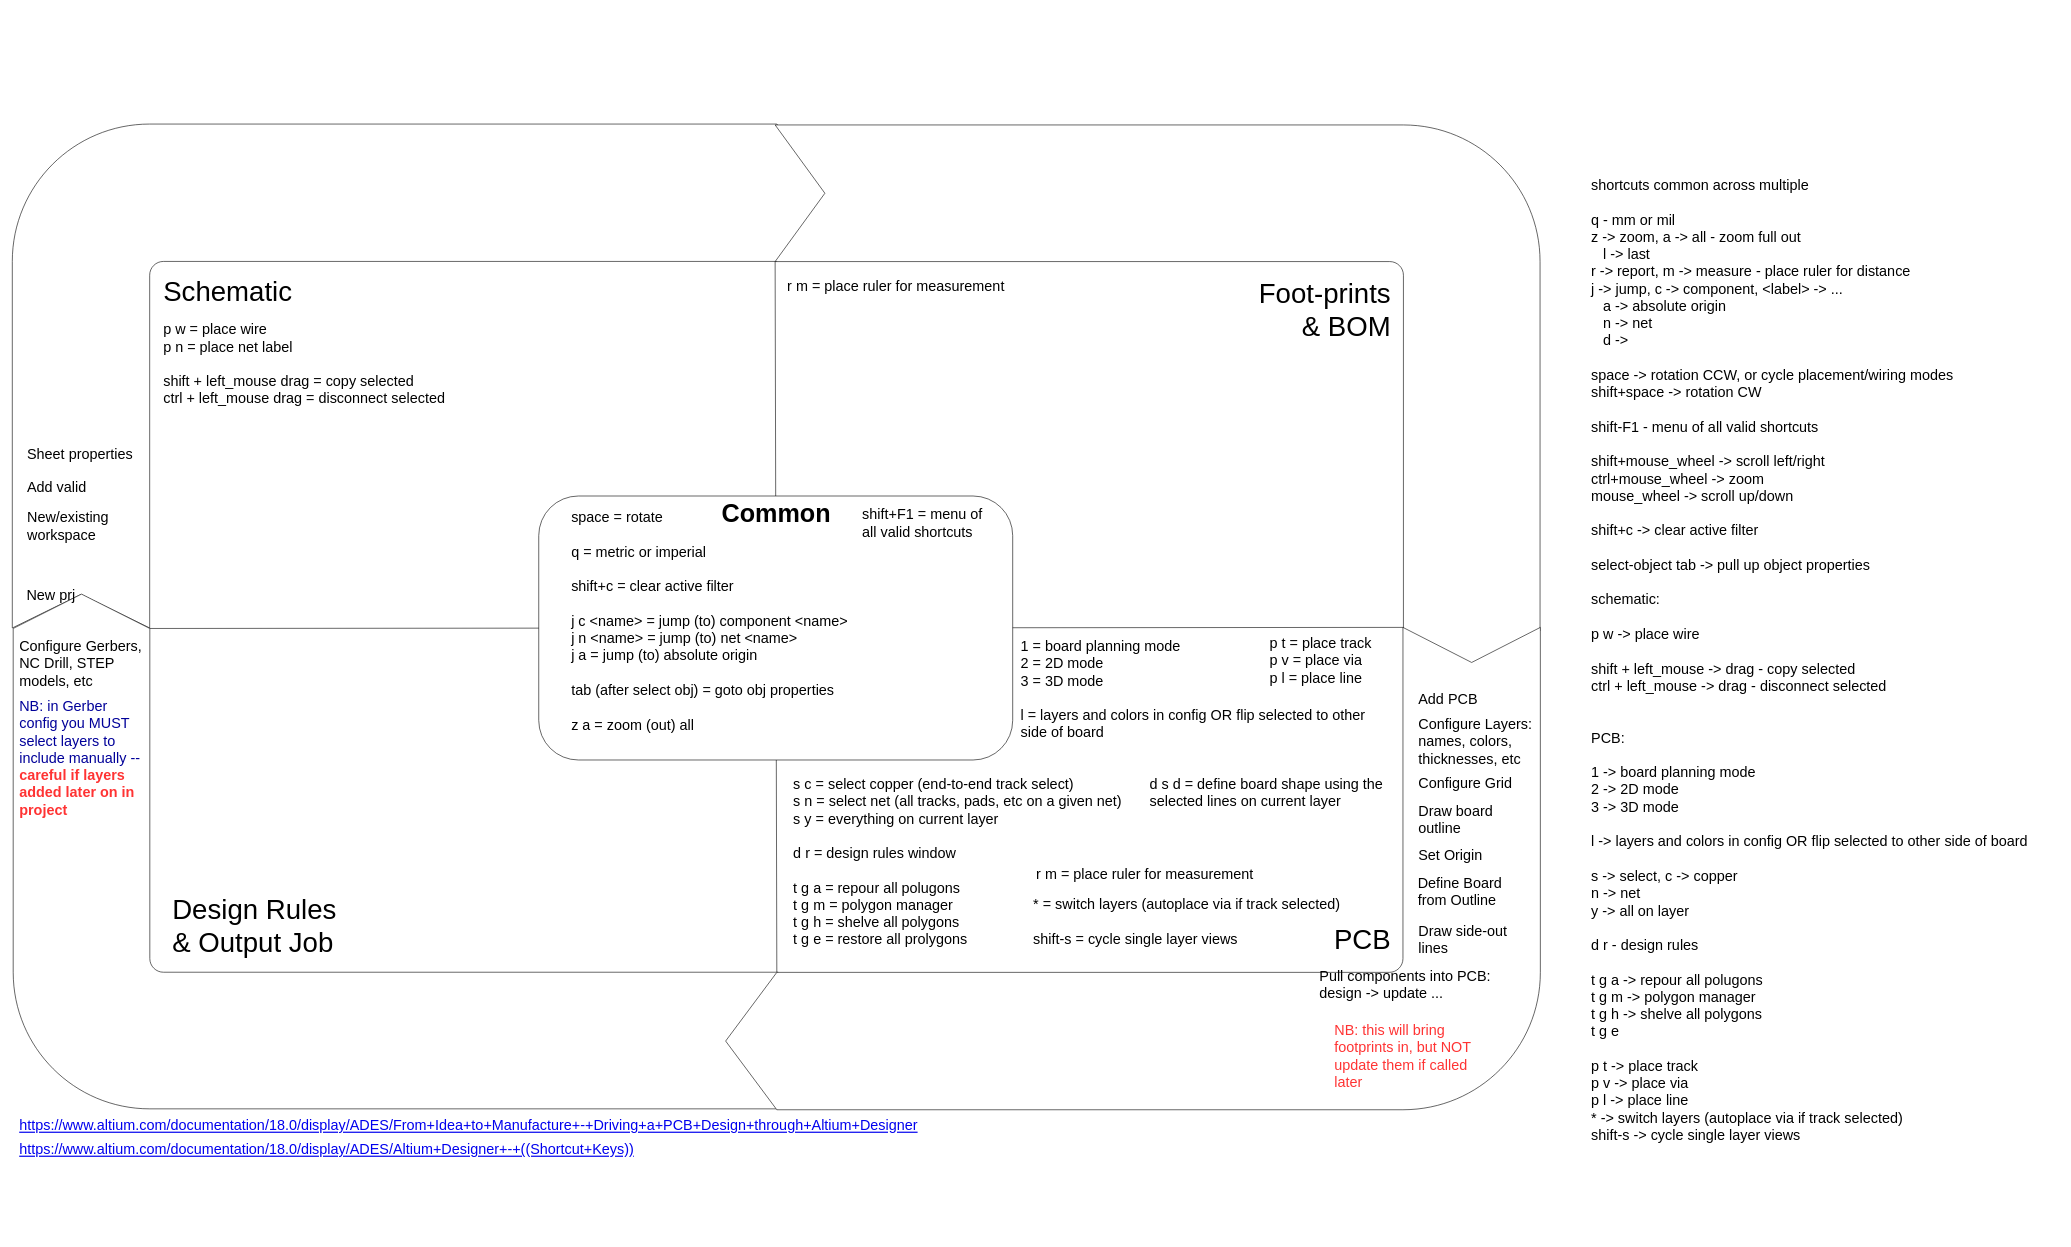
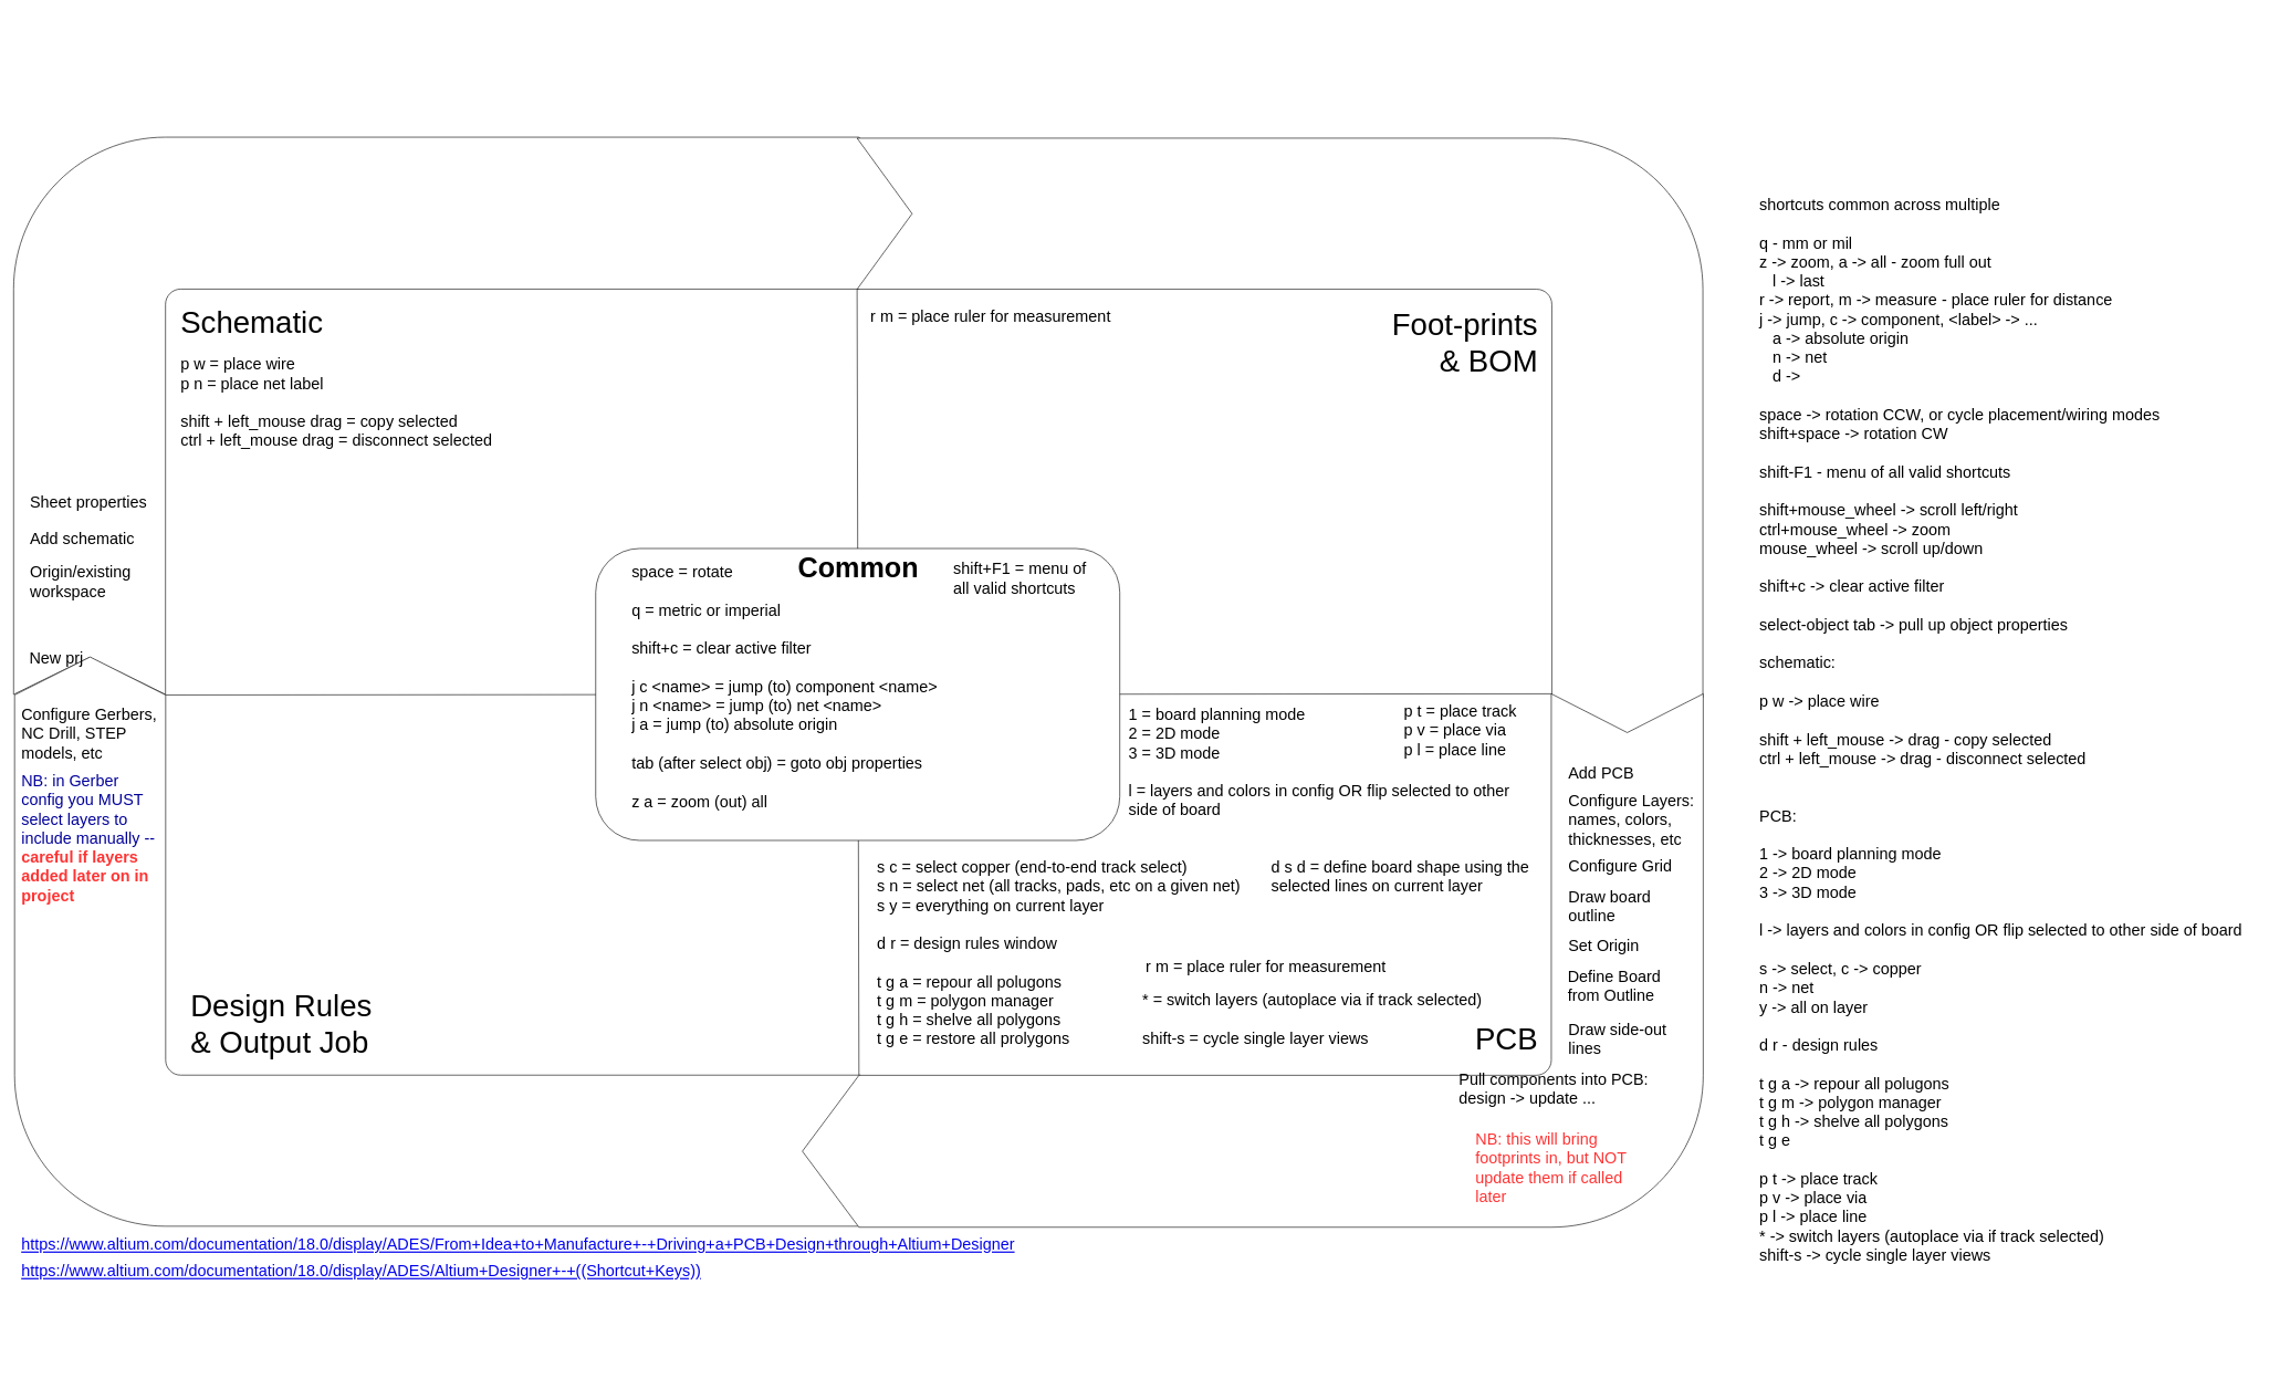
- <mxCell id="16" value="Add valid" style="text;html=1;strokeColor=none;fillColor=none;align=left;verticalAlign=middle;whiteSpace=wrap;rounded=0;fontSize=24;" parent="1" vertex="1"><mxGeometry x="43" y="781" width="167" height="60" as="geometry" /></mxCell>
+ <mxCell id="16" value="Add schematic" style="text;html=1;strokeColor=none;fillColor=none;align=left;verticalAlign=middle;whiteSpace=wrap;rounded=0;fontSize=24;" parent="1" vertex="1"><mxGeometry x="43" y="781" width="167" height="60" as="geometry" /></mxCell>
- <mxCell id="15" value="New/existing workspace" style="text;html=1;strokeColor=none;fillColor=none;align=left;verticalAlign=middle;whiteSpace=wrap;rounded=0;fontSize=24;" parent="1" vertex="1"><mxGeometry x="43" y="836" width="157" height="80" as="geometry" /></mxCell>
+ <mxCell id="15" value="Origin/existing workspace" style="text;html=1;strokeColor=none;fillColor=none;align=left;verticalAlign=middle;whiteSpace=wrap;rounded=0;fontSize=24;" parent="1" vertex="1"><mxGeometry x="43" y="836" width="157" height="80" as="geometry" /></mxCell>
